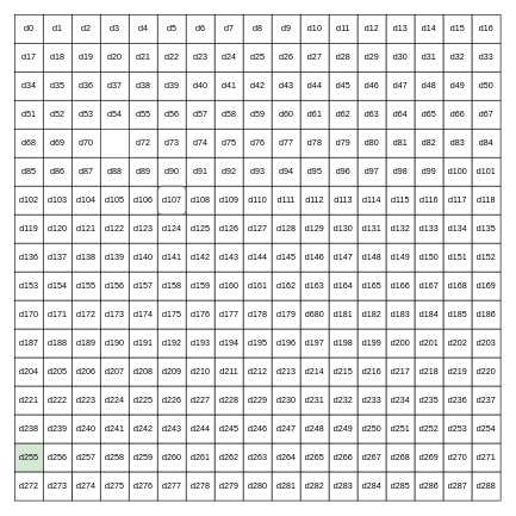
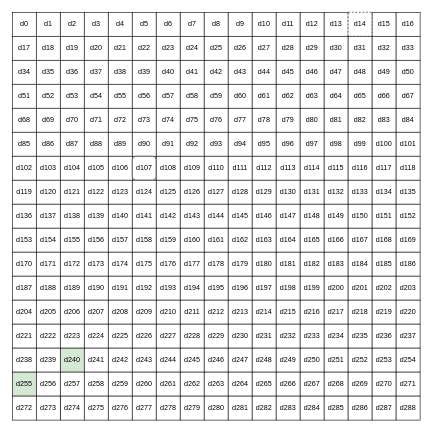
- <mxCell id="16" value="d14" style="rounded=0;whiteSpace=wrap;html=1;container=0;" vertex="1" parent="1"><mxGeometry x="580" y="20" width="40" height="40" as="geometry" /></mxCell>
+ <mxCell id="16" value="d14" style="rounded=0;whiteSpace=wrap;html=1;container=0;dashed=1;" vertex="1" parent="1"><mxGeometry x="580" y="20" width="40" height="40" as="geometry" /></mxCell>
+ <mxCell id="73" value="d71" style="rounded=0;whiteSpace=wrap;html=1;container=0;" vertex="1" parent="1"><mxGeometry x="140" y="180" width="40" height="40" as="geometry" /></mxCell>
- <mxCell id="182" value="d680" style="rounded=0;whiteSpace=wrap;html=1;container=0;" vertex="1" parent="1"><mxGeometry x="420" y="420" width="40" height="40" as="geometry" /></mxCell>
+ <mxCell id="182" value="d180" style="rounded=0;whiteSpace=wrap;html=1;container=0;" vertex="1" parent="1"><mxGeometry x="420" y="420" width="40" height="40" as="geometry" /></mxCell>
- <mxCell id="242" value="d240" style="rounded=0;whiteSpace=wrap;html=1;container=0;" vertex="1" parent="1"><mxGeometry x="100" y="580" width="40" height="40" as="geometry" /></mxCell>
+ <mxCell id="242" value="d240" style="rounded=0;whiteSpace=wrap;html=1;container=0;fillColor=#d5e8d4;" vertex="1" parent="1"><mxGeometry x="100" y="580" width="40" height="40" as="geometry" /></mxCell>
